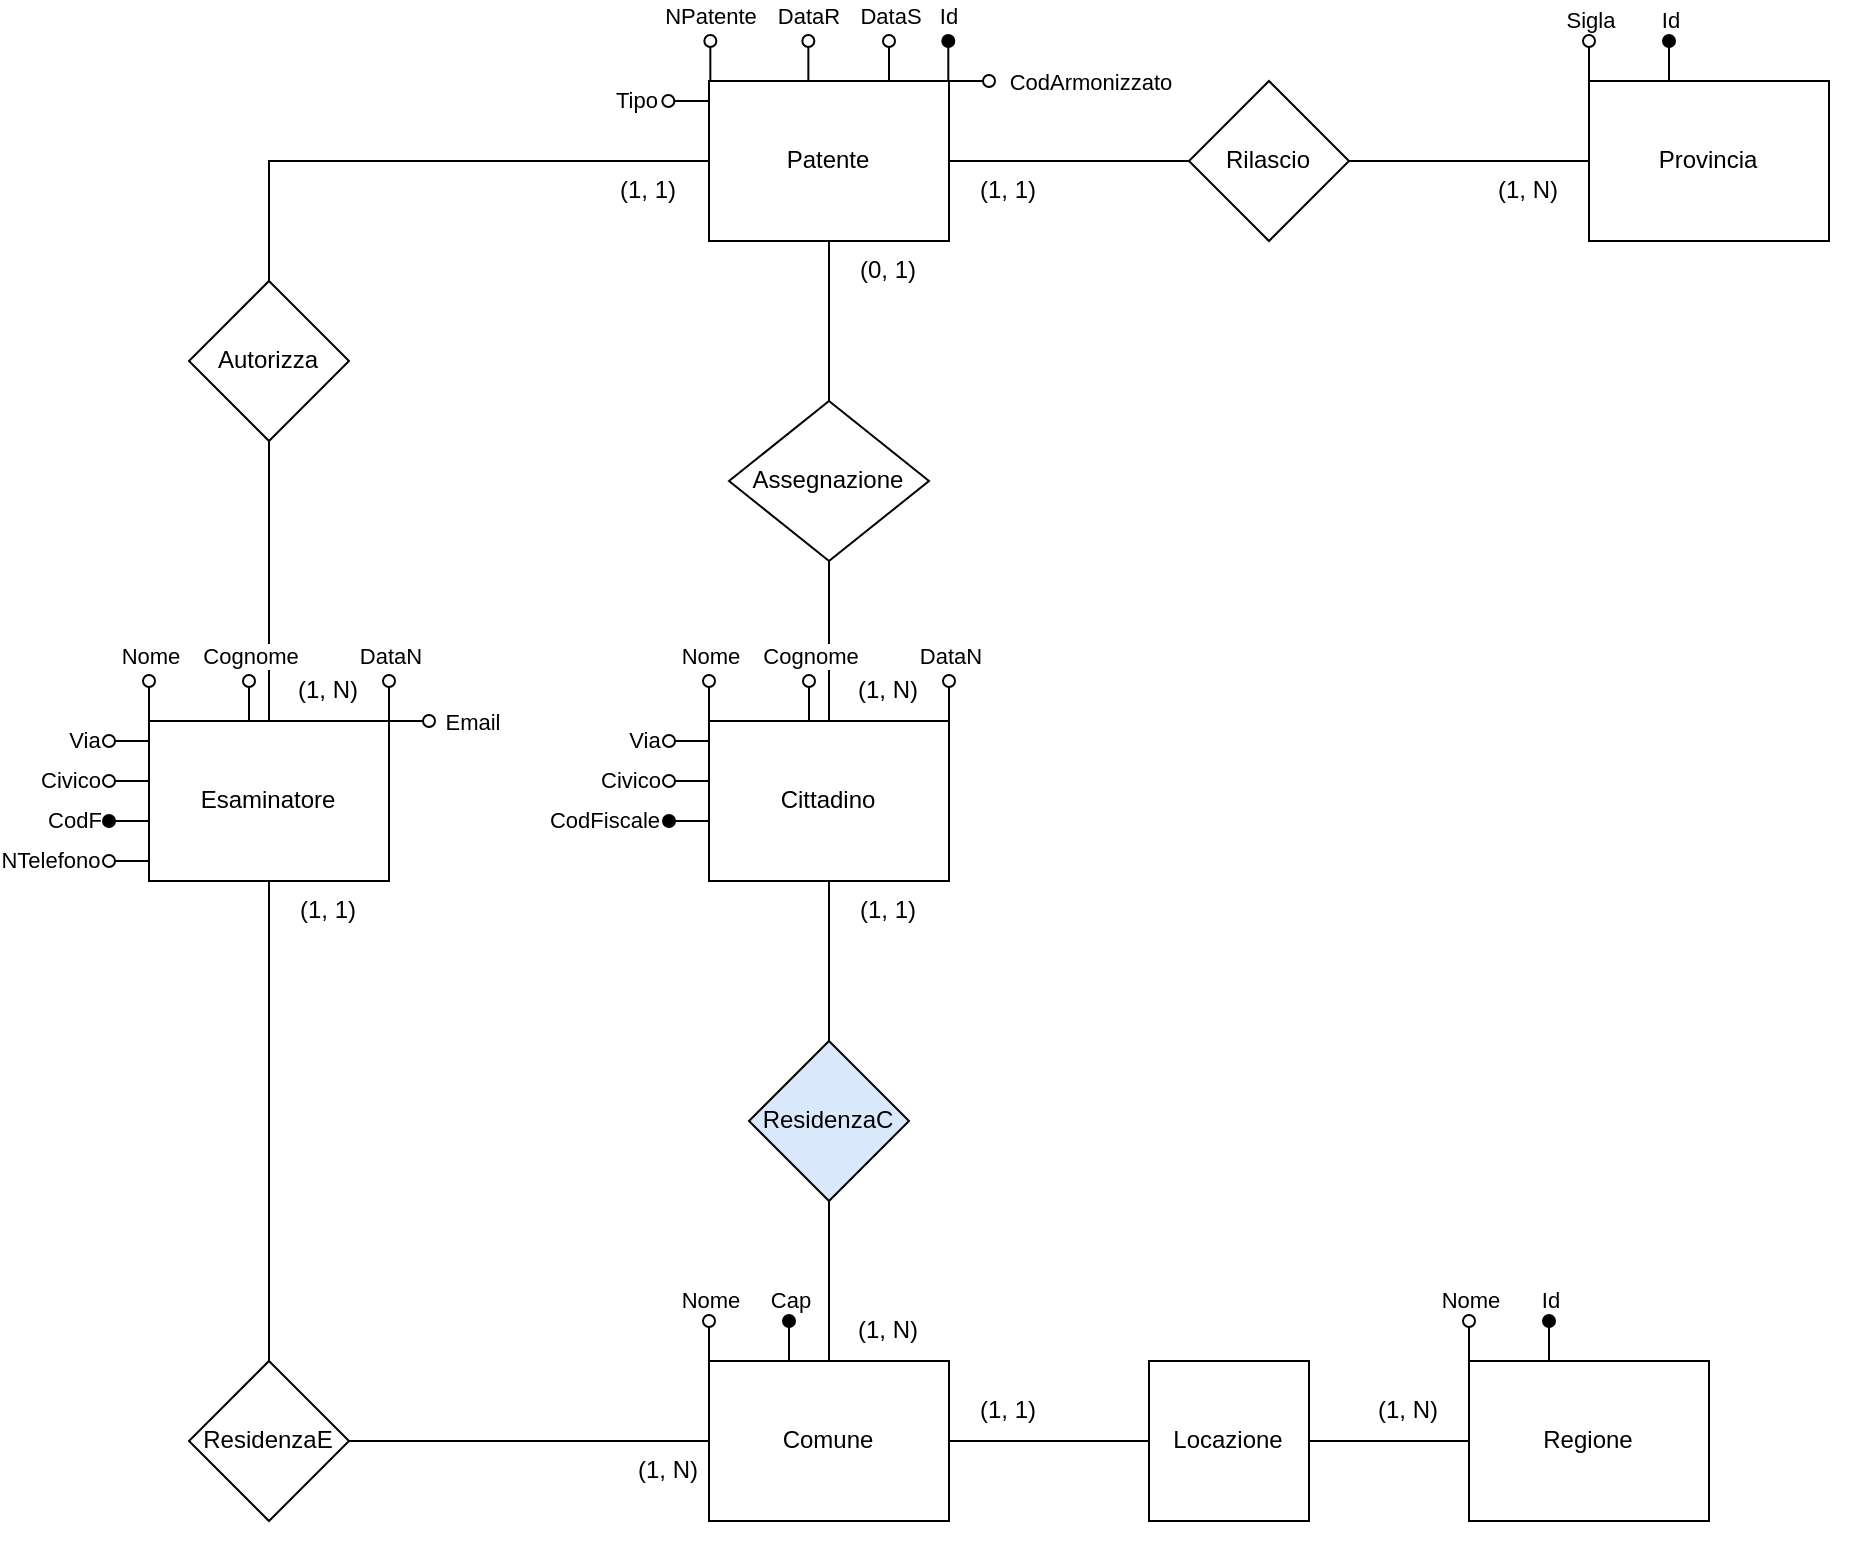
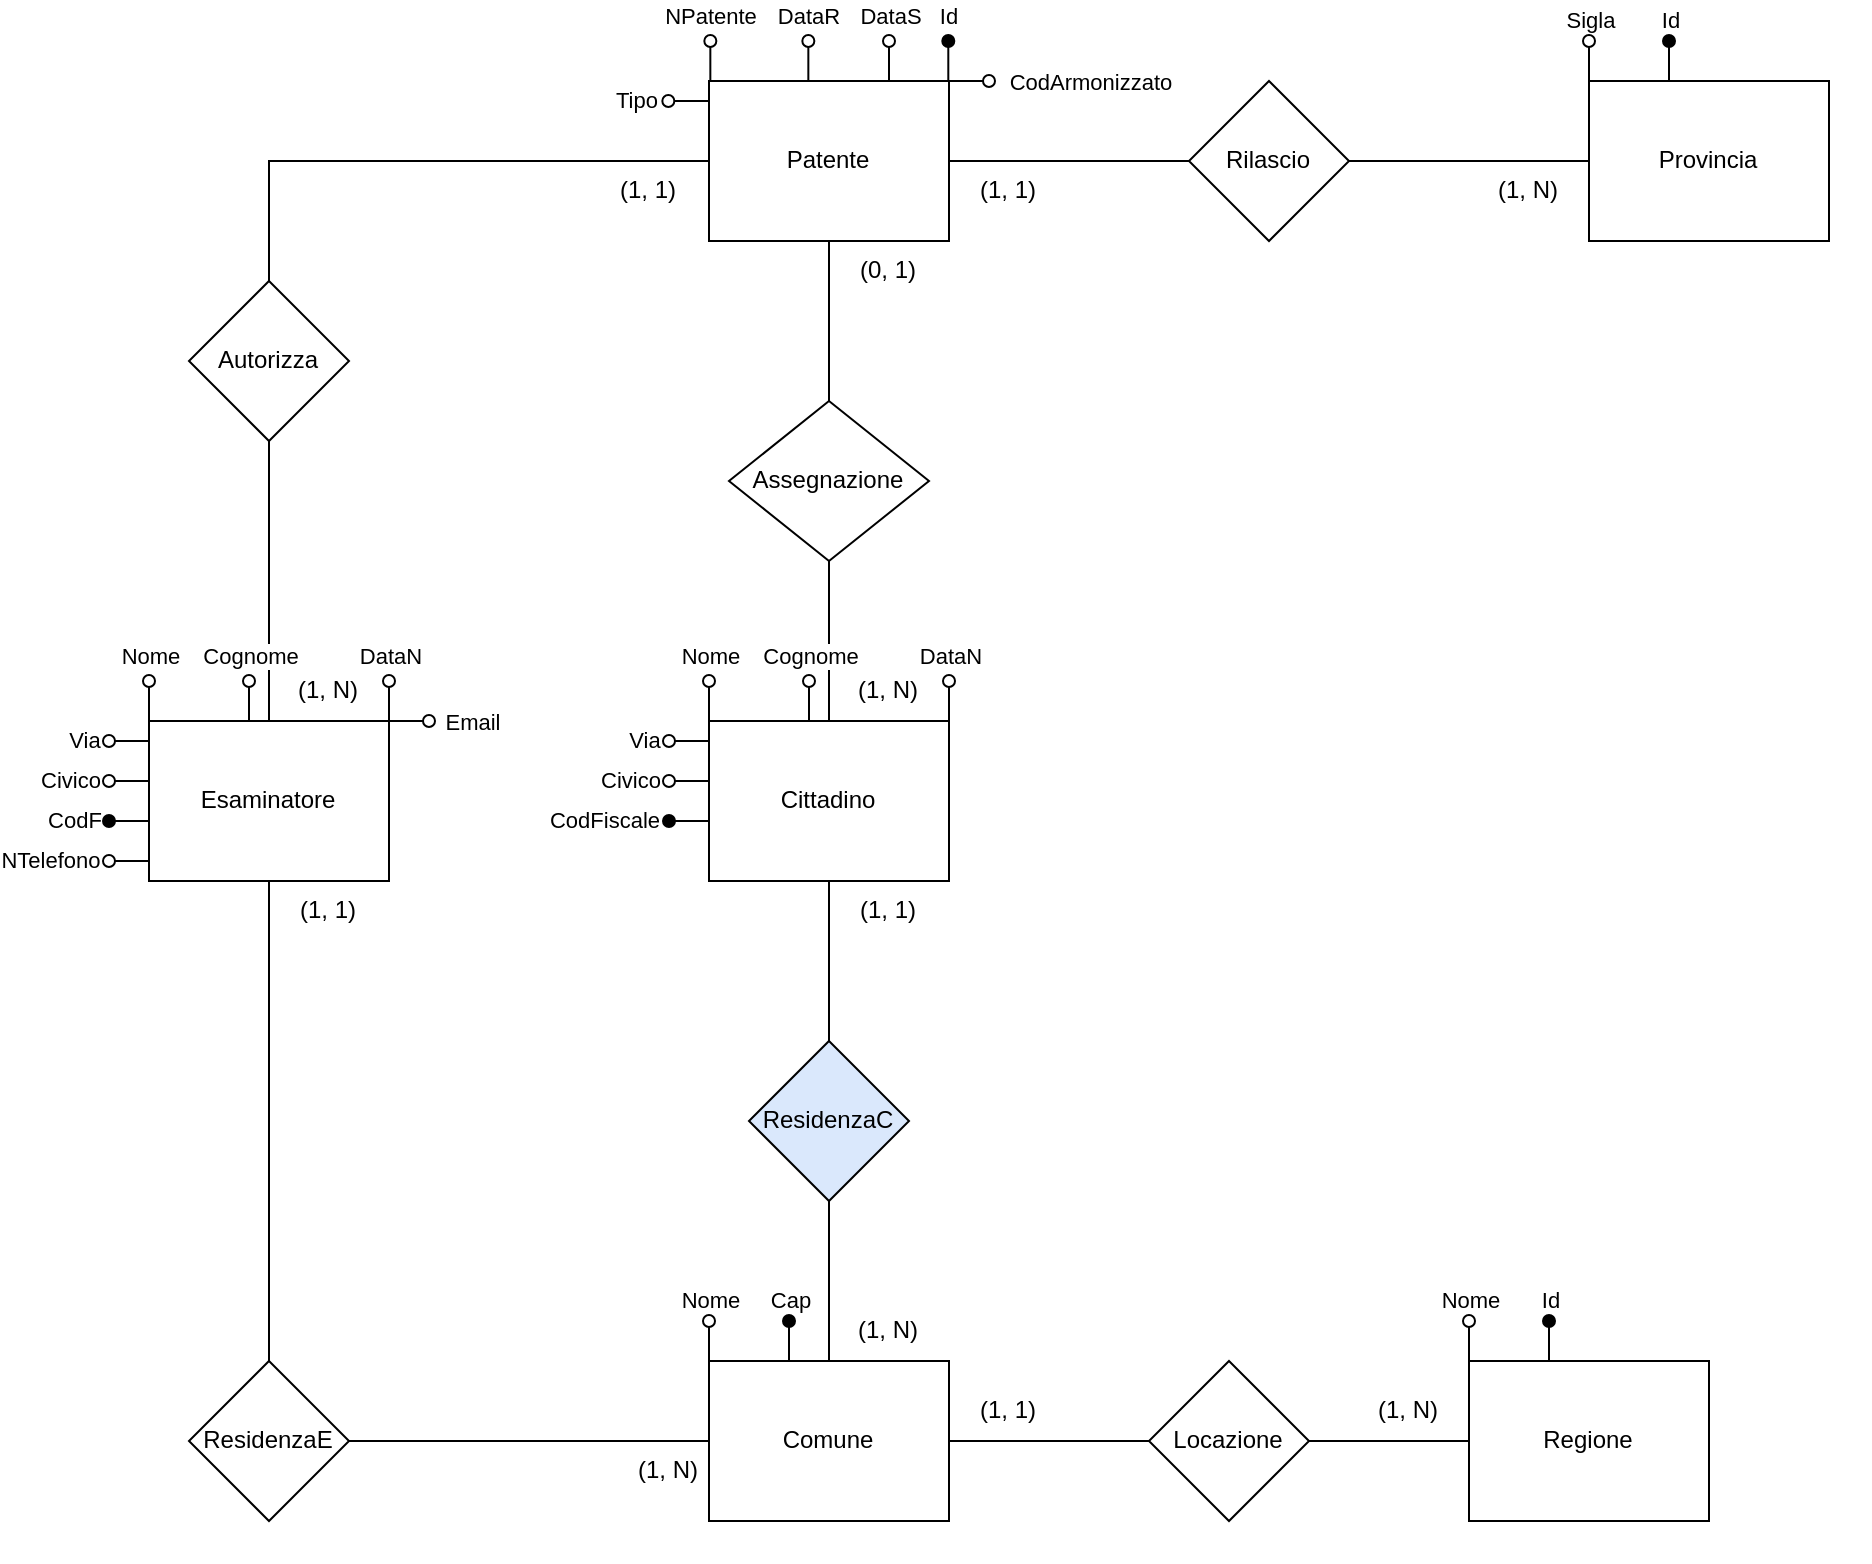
- <mxCell id="24" value="Locazione" style="whiteSpace=wrap;html=1;rounded=0;" vertex="1" parent="1"><mxGeometry x="540" y="680" width="80" height="80" as="geometry" /></mxCell>
+ <mxCell id="24" value="Locazione" style="rhombus;whiteSpace=wrap;html=1;rounded=0;" vertex="1" parent="1"><mxGeometry x="540" y="680" width="80" height="80" as="geometry" /></mxCell>
